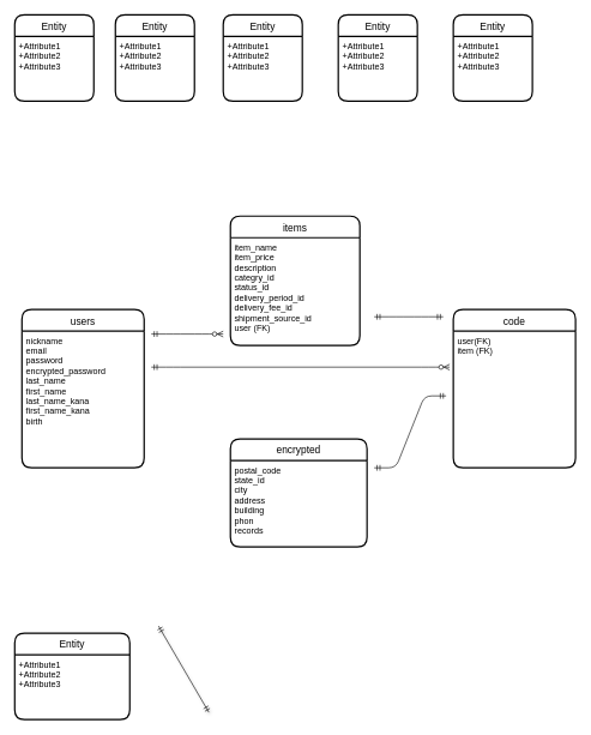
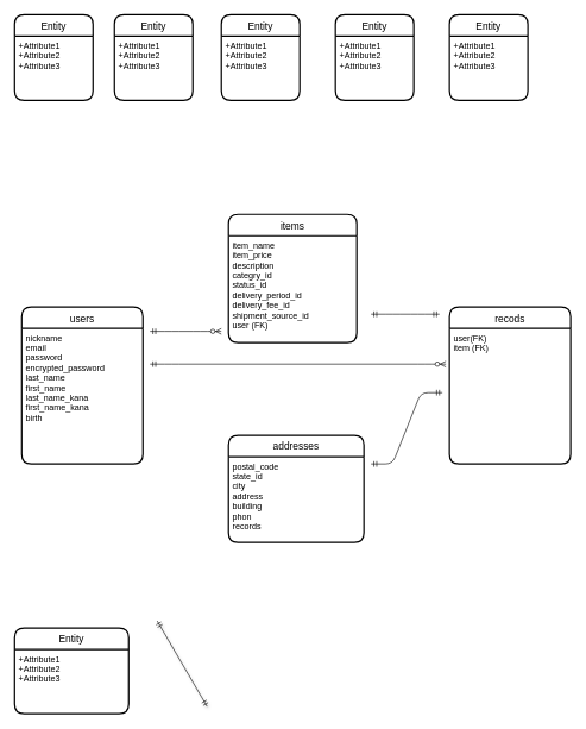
- <mxCell id="5" value="code" style="swimlane;childLayout=stackLayout;horizontal=1;startSize=30;horizontalStack=0;rounded=1;fontSize=14;fontStyle=0;strokeWidth=2;resizeParent=0;resizeLast=1;shadow=0;dashed=0;align=center;" parent="1" vertex="1"><mxGeometry x="630" y="430" width="170" height="220" as="geometry" /></mxCell>
+ <mxCell id="5" value="recods" style="swimlane;childLayout=stackLayout;horizontal=1;startSize=30;horizontalStack=0;rounded=1;fontSize=14;fontStyle=0;strokeWidth=2;resizeParent=0;resizeLast=1;shadow=0;dashed=0;align=center;" parent="1" vertex="1"><mxGeometry x="630" y="430" width="170" height="220" as="geometry" /></mxCell>
- <mxCell id="11" value="encrypted" style="swimlane;childLayout=stackLayout;horizontal=1;startSize=30;horizontalStack=0;rounded=1;fontSize=14;fontStyle=0;strokeWidth=2;resizeParent=0;resizeLast=1;shadow=0;dashed=0;align=center;" parent="1" vertex="1"><mxGeometry x="320" y="610" width="190" height="150" as="geometry" /></mxCell>
+ <mxCell id="11" value="addresses" style="swimlane;childLayout=stackLayout;horizontal=1;startSize=30;horizontalStack=0;rounded=1;fontSize=14;fontStyle=0;strokeWidth=2;resizeParent=0;resizeLast=1;shadow=0;dashed=0;align=center;" parent="1" vertex="1"><mxGeometry x="320" y="610" width="190" height="150" as="geometry" /></mxCell>
